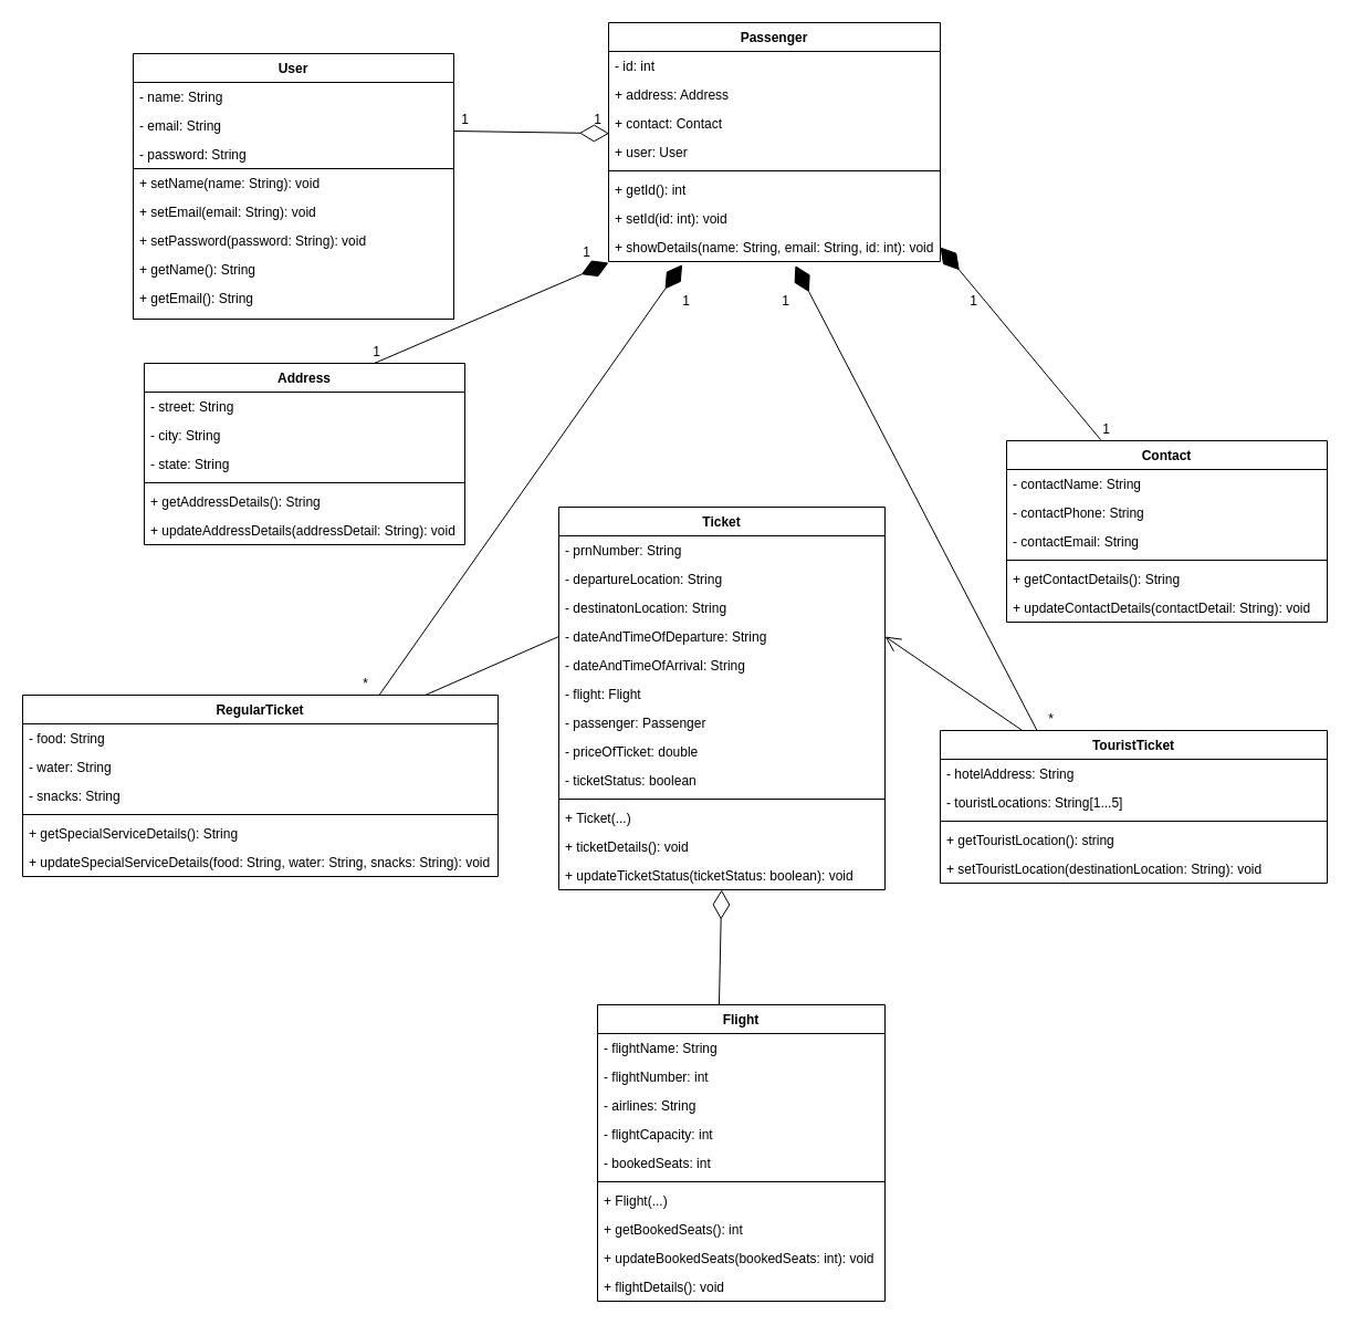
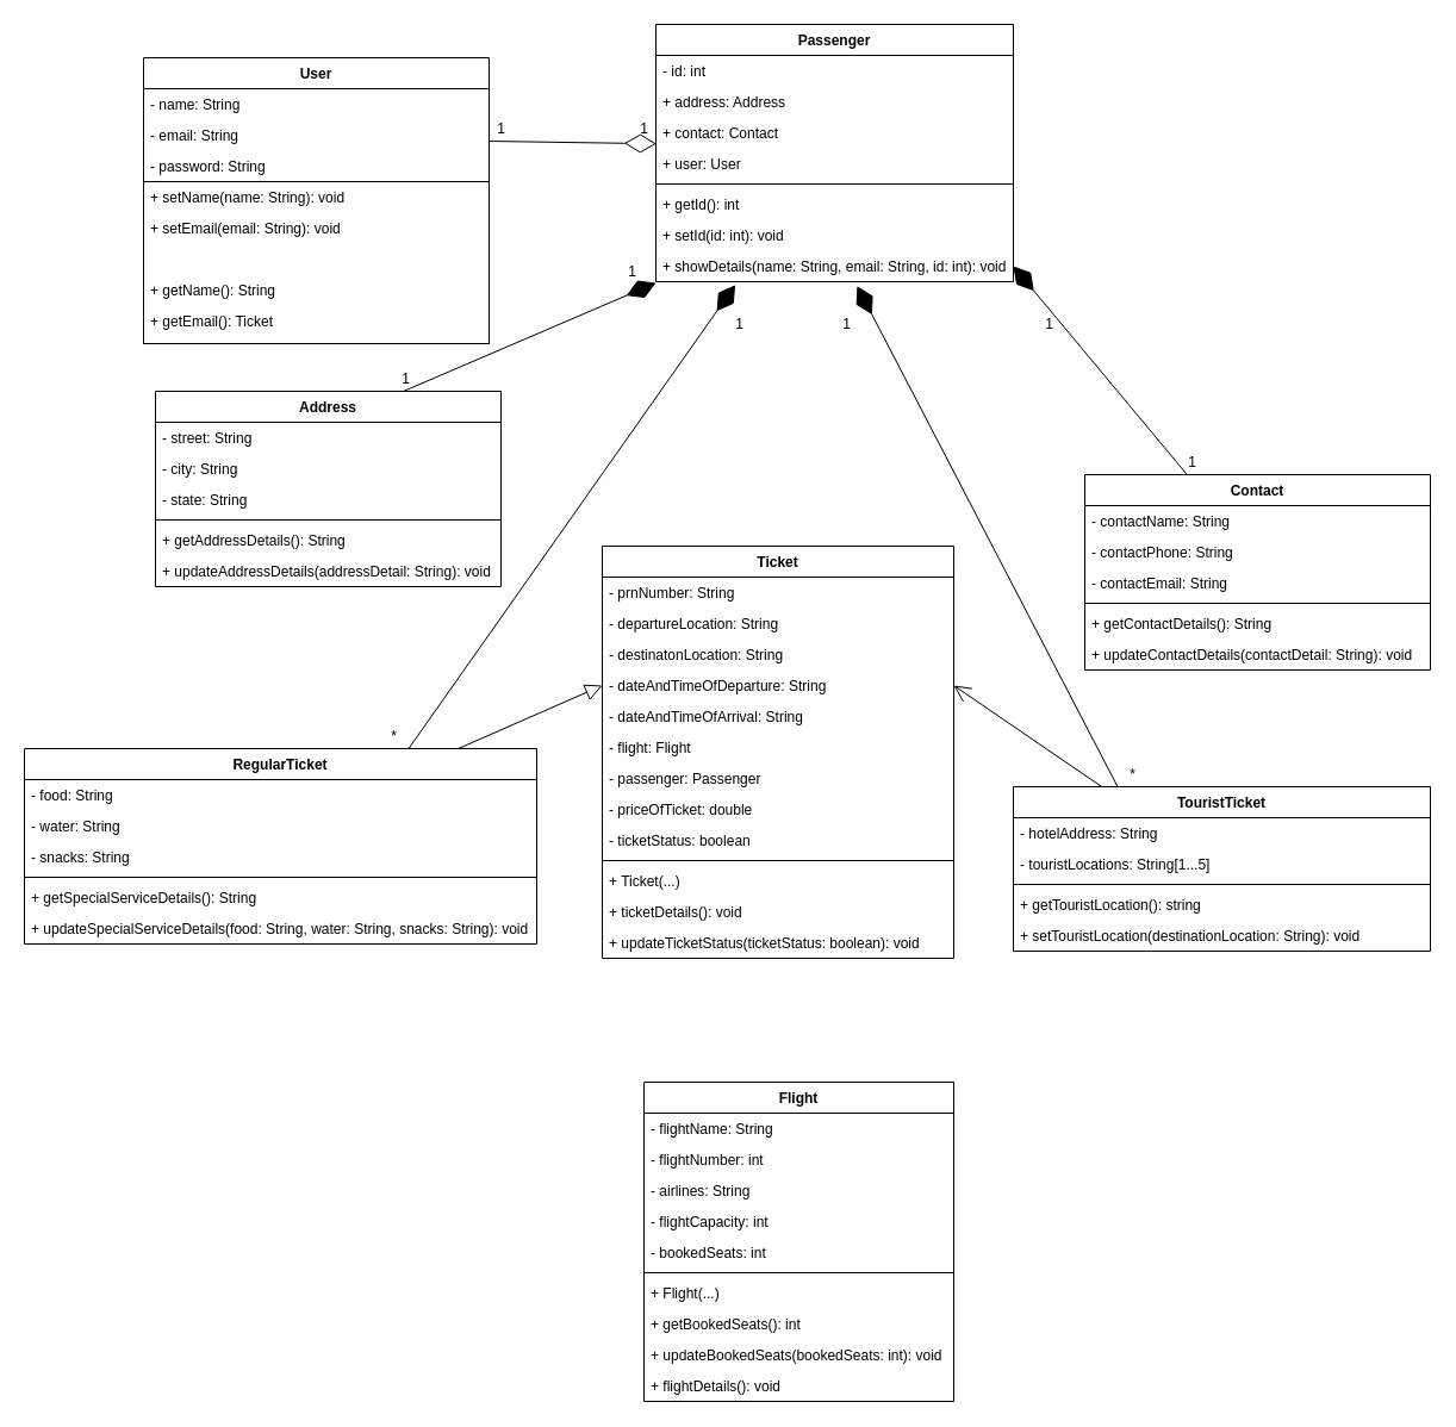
- <mxCell id="23" value="+ setPassword(password: String): void" style="text;strokeColor=none;fillColor=none;align=left;verticalAlign=top;spacingLeft=4;spacingRight=4;overflow=hidden;rotatable=0;points=[[0,0.5],[1,0.5]];portConstraint=eastwest;" parent="1" vertex="1"><mxGeometry x="120" y="204" width="290" height="26" as="geometry" /></mxCell>
- <mxCell id="25" value="+ getEmail(): String" style="text;strokeColor=none;fillColor=none;align=left;verticalAlign=top;spacingLeft=4;spacingRight=4;overflow=hidden;rotatable=0;points=[[0,0.5],[1,0.5]];portConstraint=eastwest;" parent="1" vertex="1"><mxGeometry x="120" y="256" width="290" height="26" as="geometry" /></mxCell>
+ <mxCell id="25" value="+ getEmail(): Ticket" style="text;strokeColor=none;fillColor=none;align=left;verticalAlign=top;spacingLeft=4;spacingRight=4;overflow=hidden;rotatable=0;points=[[0,0.5],[1,0.5]];portConstraint=eastwest;" parent="1" vertex="1"><mxGeometry x="120" y="256" width="290" height="26" as="geometry" /></mxCell>
- <mxCell id="74" value="" style="edgeStyle=none;html=1;endSize=12;endArrow=none;endFill=0;entryX=0;entryY=0.5;entryDx=0;entryDy=0;exitX=0.846;exitY=0.001;exitDx=0;exitDy=0;exitPerimeter=0;" parent="1" source="60" target="50" edge="1"><mxGeometry width="160" relative="1" as="geometry"><mxPoint x="320" y="585" as="sourcePoint" /><mxPoint x="658.425" y="794" as="targetPoint" /></mxGeometry></mxCell>
+ <mxCell id="74" value="" style="edgeStyle=none;html=1;endSize=12;endArrow=block;endFill=0;entryX=0;entryY=0.5;entryDx=0;entryDy=0;exitX=0.846;exitY=0.001;exitDx=0;exitDy=0;exitPerimeter=0;" parent="1" source="60" target="50" edge="1"><mxGeometry width="160" relative="1" as="geometry"><mxPoint x="320" y="585" as="sourcePoint" /><mxPoint x="658.425" y="794" as="targetPoint" /></mxGeometry></mxCell>
- <mxCell id="73" value="" style="endArrow=diamondThin;endFill=0;endSize=24;html=1;exitX=0.423;exitY=0;exitDx=0;exitDy=0;exitPerimeter=0;" parent="1" source="35" target="59" edge="1"><mxGeometry width="160" relative="1" as="geometry"><mxPoint x="265" y="958" as="sourcePoint" /><mxPoint x="590" y="838" as="targetPoint" /></mxGeometry></mxCell>
